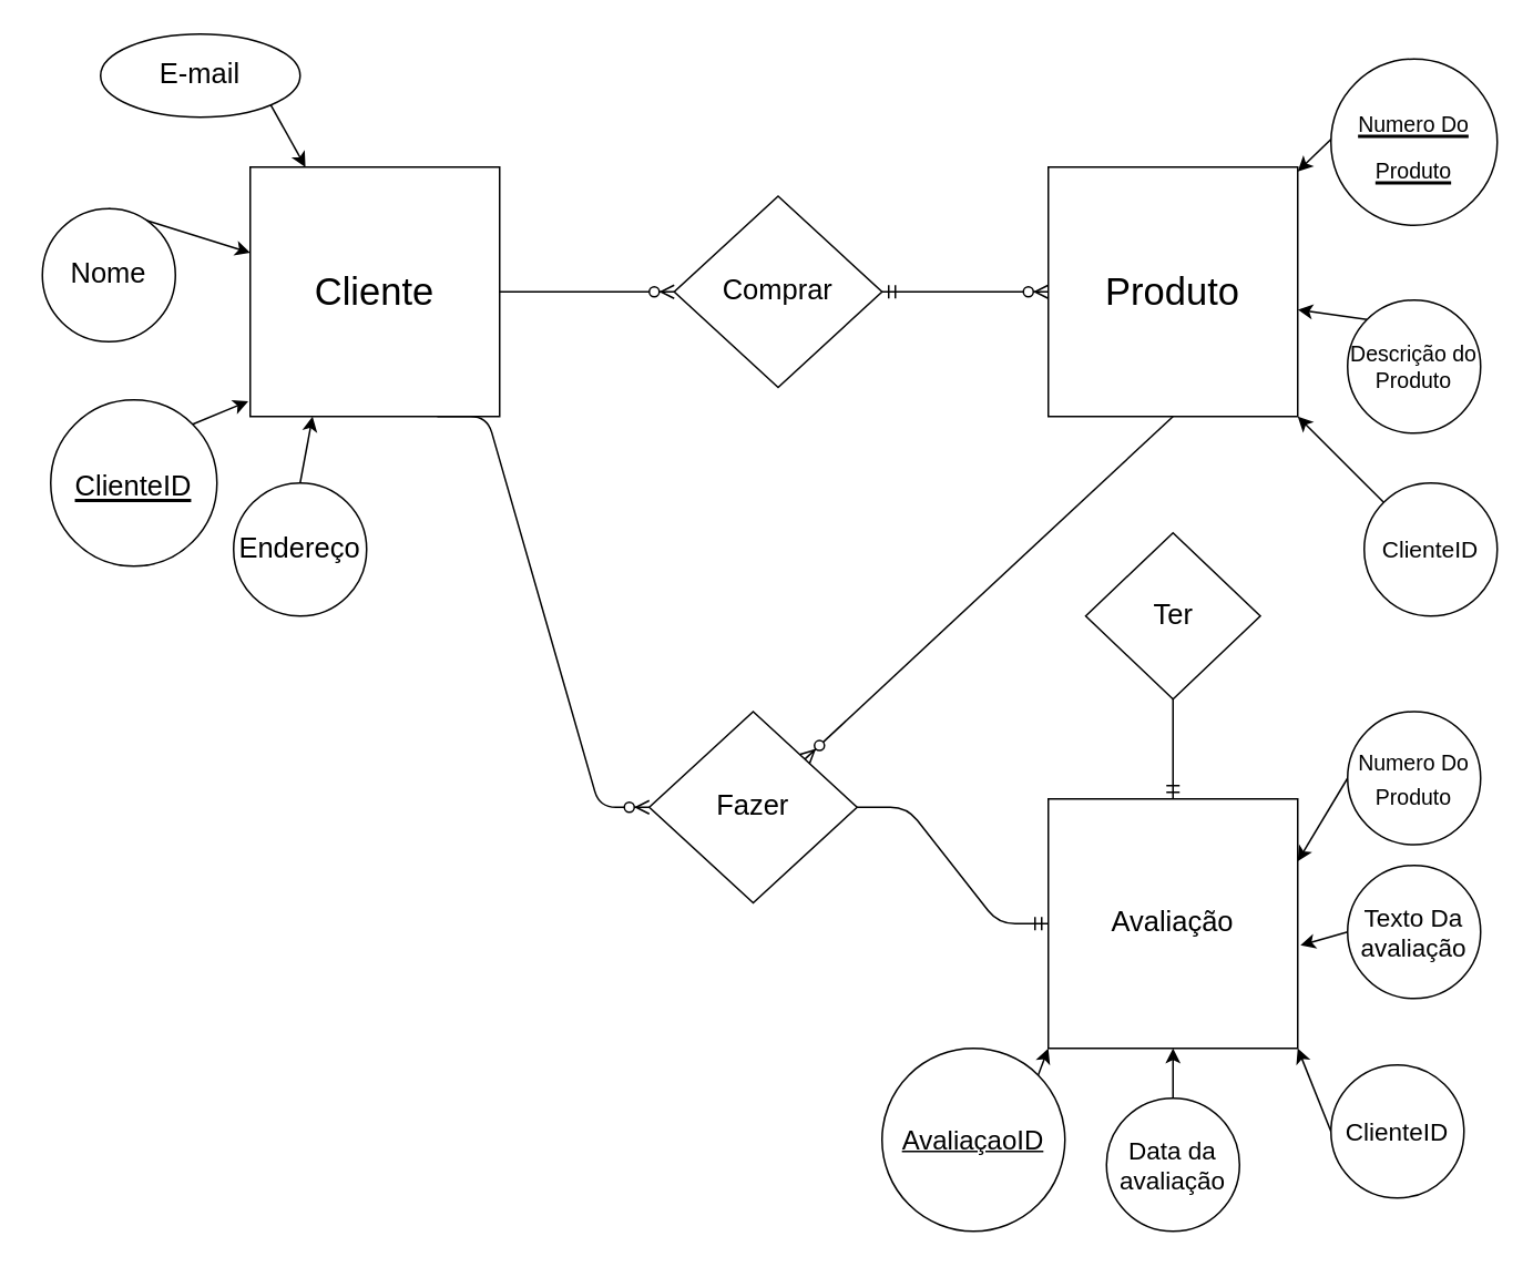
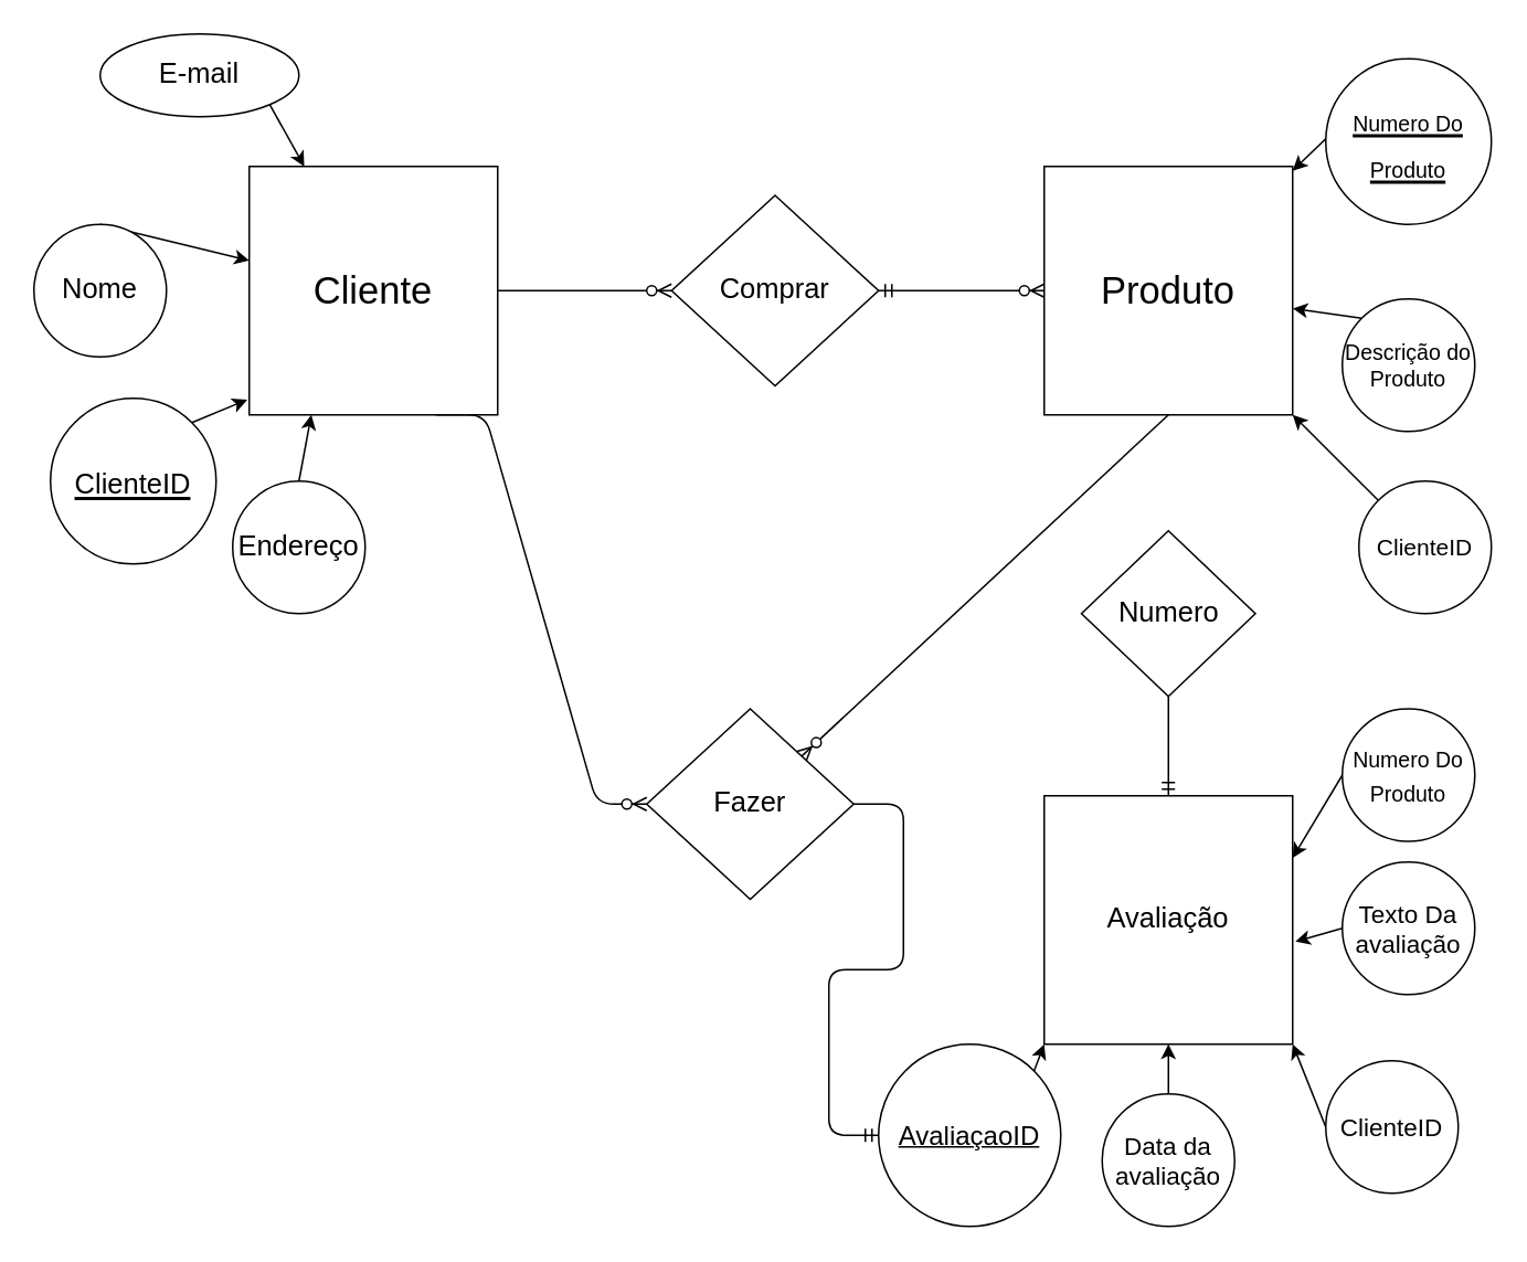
- <mxCell id="6" value="Nome" style="ellipse;whiteSpace=wrap;html=1;aspect=fixed;fontSize=17;" vertex="1" parent="1"><mxGeometry x="25" y="125" width="80" height="80" as="geometry" /></mxCell>
+ <mxCell id="6" value="Nome" style="ellipse;whiteSpace=wrap;html=1;aspect=fixed;fontSize=17;" vertex="1" parent="1"><mxGeometry x="20" y="135" width="80" height="80" as="geometry" /></mxCell>
- <mxCell id="22" value="Ter" style="rhombus;whiteSpace=wrap;html=1;fontSize=17;" vertex="1" parent="1"><mxGeometry x="652.5" y="320" width="105" height="100" as="geometry" /></mxCell>
+ <mxCell id="22" value="Numero" style="rhombus;whiteSpace=wrap;html=1;fontSize=17;" vertex="1" parent="1"><mxGeometry x="652.5" y="320" width="105" height="100" as="geometry" /></mxCell>
- <mxCell id="23" value="" style="edgeStyle=entityRelationEdgeStyle;fontSize=12;html=1;endArrow=ERmandOne;entryX=0;entryY=0.5;entryDx=0;entryDy=0;" edge="1" parent="1" source="20" target="21"><mxGeometry width="100" height="100" relative="1" as="geometry"><mxPoint x="500" y="370" as="sourcePoint" /><mxPoint x="600" y="270" as="targetPoint" /></mxGeometry></mxCell>
+ <mxCell id="23" value="" style="edgeStyle=entityRelationEdgeStyle;fontSize=12;html=1;endArrow=ERmandOne;" edge="1" parent="1" source="20" target="37"><mxGeometry width="100" height="100" relative="1" as="geometry"><mxPoint x="500" y="370" as="sourcePoint" /><mxPoint x="600" y="270" as="targetPoint" /></mxGeometry></mxCell>
